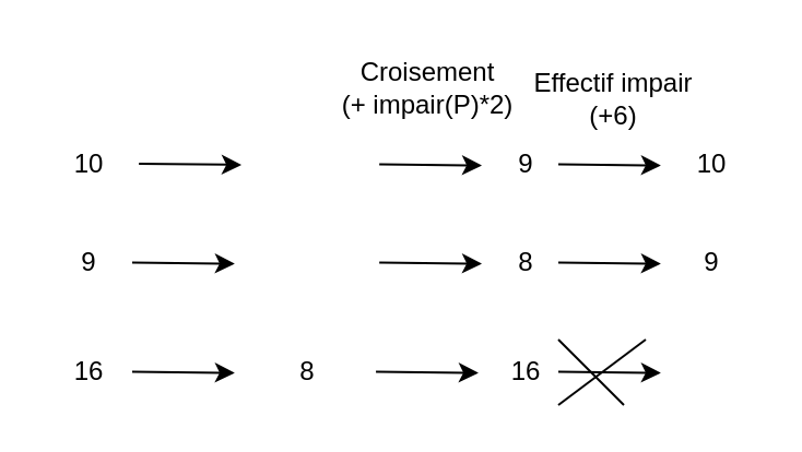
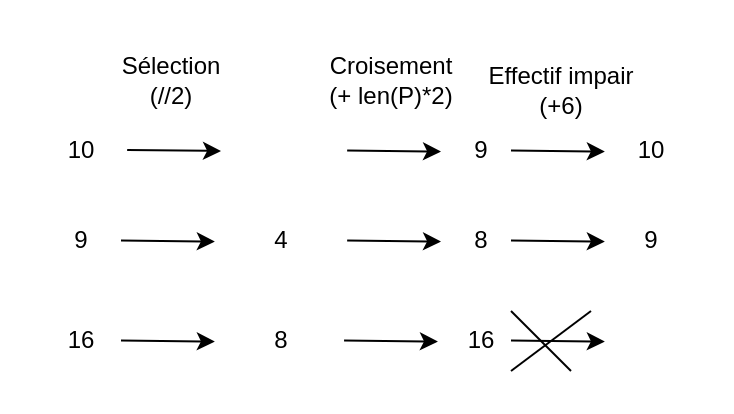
+ <mxCell id="17" value="Sélection&lt;br&gt;(//2)" style="text;html=1;align=center;verticalAlign=middle;resizable=0;points=[];autosize=1;strokeColor=none;fillColor=none;" vertex="1" parent="1"><mxGeometry x="50" y="20" width="70" height="40" as="geometry" /></mxCell>
- <mxCell id="18" value="Croisement&lt;br&gt;(+ impair(P)*2)" style="text;html=1;align=center;verticalAlign=middle;resizable=0;points=[];autosize=1;strokeColor=none;fillColor=none;" vertex="1" parent="1"><mxGeometry x="150" y="20" width="90" height="40" as="geometry" /></mxCell>
+ <mxCell id="18" value="Croisement&lt;br&gt;(+ len(P)*2)" style="text;html=1;align=center;verticalAlign=middle;resizable=0;points=[];autosize=1;strokeColor=none;fillColor=none;" vertex="1" parent="1"><mxGeometry x="150" y="20" width="90" height="40" as="geometry" /></mxCell>
+ <mxCell id="6" value="4" style="text;html=1;align=center;verticalAlign=middle;resizable=0;points=[];autosize=1;strokeColor=none;fillColor=none;" vertex="1" parent="1"><mxGeometry x="125" y="105" width="30" height="30" as="geometry" /></mxCell>
